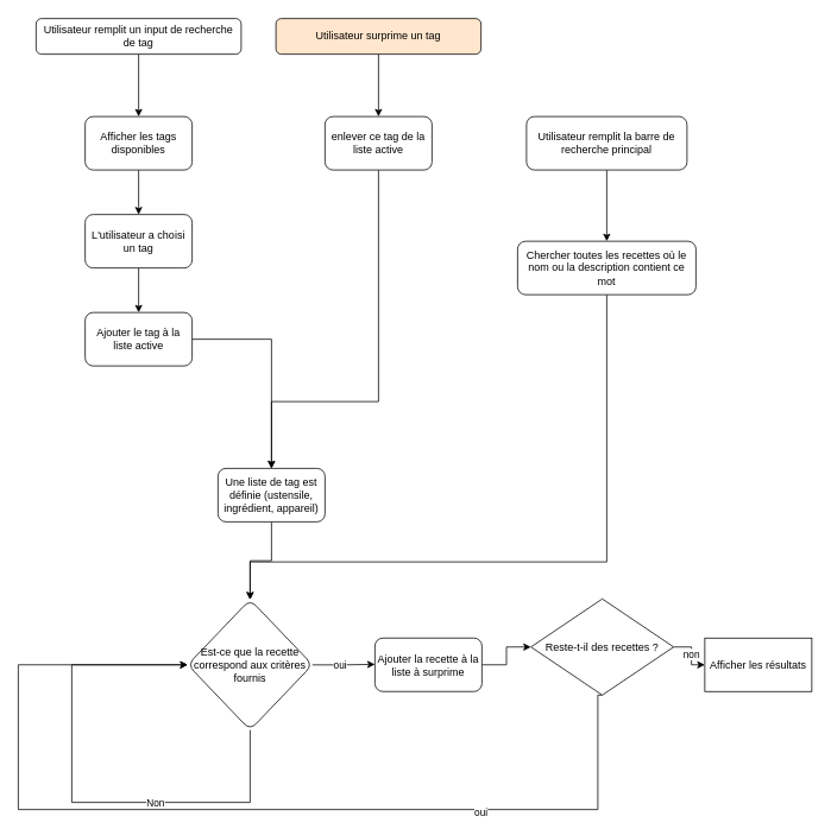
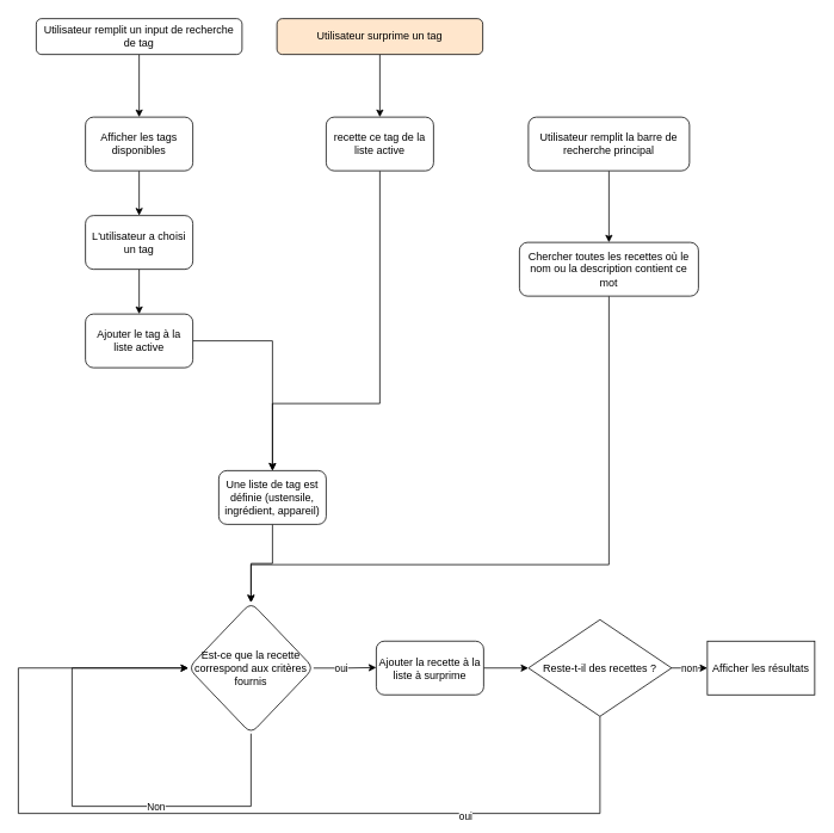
- <mxCell id="20" value="enlever ce tag de la liste active" style="whiteSpace=wrap;html=1;rounded=1;shadow=0;strokeWidth=1;glass=0;" vertex="1" parent="1"><mxGeometry x="364" y="130" width="120" height="60" as="geometry" /></mxCell>
+ <mxCell id="20" value="recette ce tag de la liste active" style="whiteSpace=wrap;html=1;rounded=1;shadow=0;strokeWidth=1;glass=0;" vertex="1" parent="1"><mxGeometry x="364" y="130" width="120" height="60" as="geometry" /></mxCell>
- <mxCell id="30" value="Reste-t-il des recettes ?" style="rhombus;whiteSpace=wrap;html=1;" vertex="1" parent="1"><mxGeometry x="595" y="671.5" width="160" height="108" as="geometry" /></mxCell>
+ <mxCell id="30" value="Reste-t-il des recettes ?" style="rhombus;whiteSpace=wrap;html=1;" vertex="1" parent="1"><mxGeometry x="590" y="691.5" width="160" height="108" as="geometry" /></mxCell>
